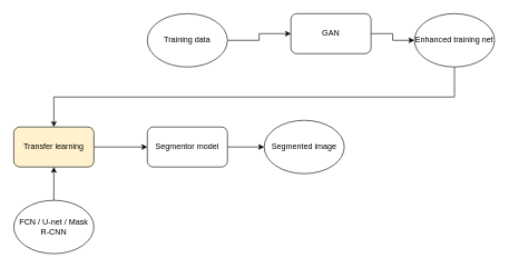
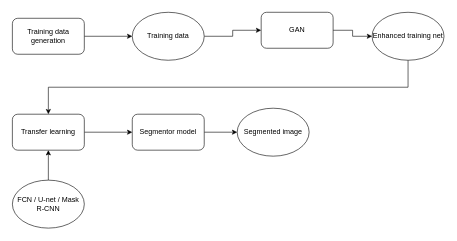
+ <mxCell id="3" value="Training data generation" style="rounded=1;whiteSpace=wrap;html=1;" vertex="1" parent="1"><mxGeometry x="20" y="30" width="120" height="60" as="geometry" /></mxCell>
+ <mxCell id="2" style="edgeStyle=orthogonalEdgeStyle;rounded=0;orthogonalLoop=1;jettySize=auto;html=1;exitX=1;exitY=0.5;exitDx=0;exitDy=0;entryX=0;entryY=0.5;entryDx=0;entryDy=0;" edge="1" parent="1" source="3" target="5"><mxGeometry relative="1" as="geometry" /></mxCell>
- <mxCell id="11" value="Transfer learning" style="rounded=1;whiteSpace=wrap;html=1;fillColor=#fff2cc;" vertex="1" parent="1"><mxGeometry x="20" y="190" width="120" height="60" as="geometry" /></mxCell>
+ <mxCell id="11" value="Transfer learning" style="rounded=1;whiteSpace=wrap;html=1;" vertex="1" parent="1"><mxGeometry x="20" y="190" width="120" height="60" as="geometry" /></mxCell>
